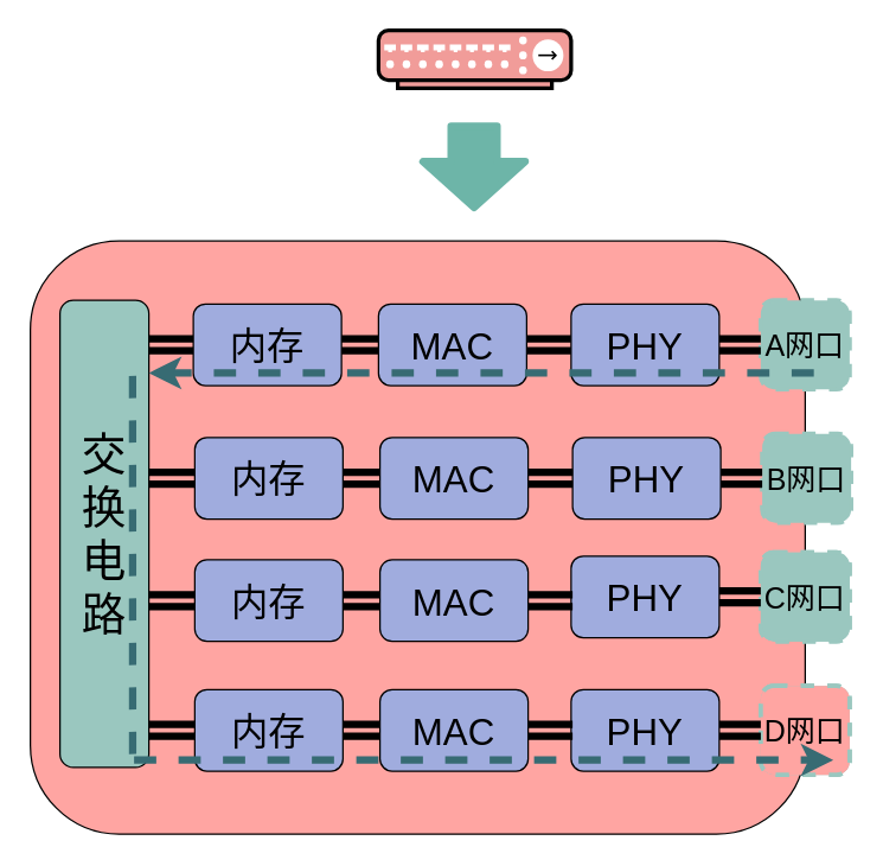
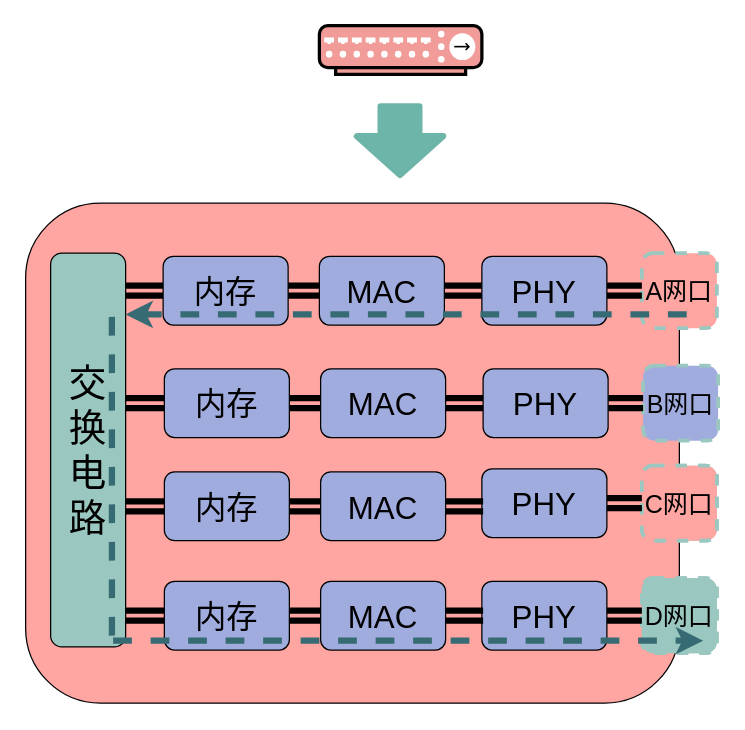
- <mxCell id="8" value="&lt;font style=&quot;font-size: 20px&quot;&gt;A网口&lt;/font&gt;" style="rounded=1;whiteSpace=wrap;html=1;fillColor=#9AC7BF;strokeColor=#9AC7BF;dashed=1;strokeWidth=3;" parent="1" vertex="1"><mxGeometry x="513" y="202" width="60" height="60" as="geometry" /></mxCell>
+ <mxCell id="8" value="&lt;font style=&quot;font-size: 20px&quot;&gt;A网口&lt;/font&gt;" style="rounded=1;whiteSpace=wrap;html=1;fillColor=#ffa5a2;strokeColor=#9AC7BF;dashed=1;strokeWidth=3;" parent="1" vertex="1"><mxGeometry x="513" y="202" width="60" height="60" as="geometry" /></mxCell>
- <mxCell id="15" value="&lt;span style=&quot;font-size: 20px&quot;&gt;B网口&lt;/span&gt;" style="rounded=1;whiteSpace=wrap;html=1;fillColor=#9AC7BF;strokeWidth=3;dashed=1;strokeColor=#9AC7BF;" parent="1" vertex="1"><mxGeometry x="513.99" y="292" width="60" height="60" as="geometry" /></mxCell>
+ <mxCell id="15" value="&lt;span style=&quot;font-size: 20px&quot;&gt;B网口&lt;/span&gt;" style="rounded=1;whiteSpace=wrap;html=1;fillColor=#a0acde;strokeWidth=3;dashed=1;strokeColor=#9AC7BF;" parent="1" vertex="1"><mxGeometry x="513.99" y="292" width="60" height="60" as="geometry" /></mxCell>
- <mxCell id="18" value="&lt;span style=&quot;font-size: 20px&quot;&gt;C网口&lt;/span&gt;" style="rounded=1;whiteSpace=wrap;html=1;fillColor=#9AC7BF;strokeColor=#9AC7BF;strokeWidth=3;dashed=1;" parent="1" vertex="1"><mxGeometry x="513" y="372" width="60" height="60" as="geometry" /></mxCell>
+ <mxCell id="18" value="&lt;span style=&quot;font-size: 20px&quot;&gt;C网口&lt;/span&gt;" style="rounded=1;whiteSpace=wrap;html=1;fillColor=#ffa5a2;strokeColor=#9AC7BF;strokeWidth=3;dashed=1;" parent="1" vertex="1"><mxGeometry x="513" y="372" width="60" height="60" as="geometry" /></mxCell>
- <mxCell id="21" value="&lt;span style=&quot;font-size: 20px&quot;&gt;D网口&lt;/span&gt;" style="rounded=1;whiteSpace=wrap;html=1;fillColor=#ffa5a2;strokeColor=#9AC7BF;strokeWidth=3;dashed=1;" parent="1" vertex="1"><mxGeometry x="513" y="462" width="60" height="60" as="geometry" /></mxCell>
+ <mxCell id="21" value="&lt;span style=&quot;font-size: 20px&quot;&gt;D网口&lt;/span&gt;" style="rounded=1;whiteSpace=wrap;html=1;fillColor=#9AC7BF;strokeColor=#9AC7BF;strokeWidth=3;dashed=1;" parent="1" vertex="1"><mxGeometry x="513" y="462" width="60" height="60" as="geometry" /></mxCell>
